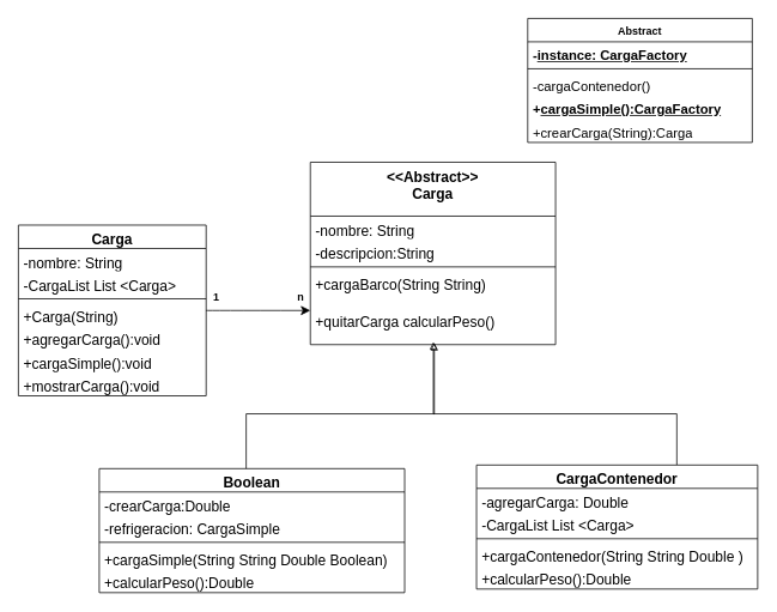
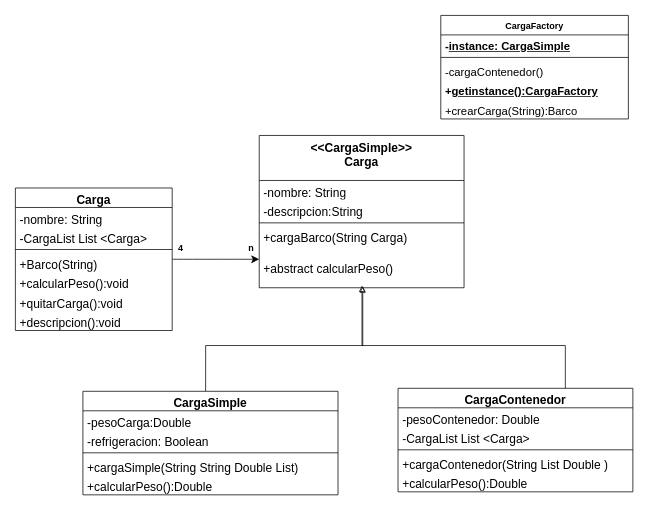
- <mxCell id="33" value="Abstract" style="swimlane;fontStyle=1;align=center;verticalAlign=top;childLayout=stackLayout;horizontal=1;startSize=26;horizontalStack=0;resizeParent=1;resizeParentMax=0;resizeLast=0;collapsible=1;marginBottom=0;whiteSpace=wrap;html=1;" vertex="1" parent="1"><mxGeometry x="587" y="20" width="250" height="138" as="geometry" /></mxCell>
+ <mxCell id="33" value="CargaFactory" style="swimlane;fontStyle=1;align=center;verticalAlign=top;childLayout=stackLayout;horizontal=1;startSize=26;horizontalStack=0;resizeParent=1;resizeParentMax=0;resizeLast=0;collapsible=1;marginBottom=0;whiteSpace=wrap;html=1;" vertex="1" parent="1"><mxGeometry x="587" y="20" width="250" height="138" as="geometry" /></mxCell>
- <mxCell id="34" value="&lt;font style=&quot;font-size: 15px;&quot;&gt;&lt;b&gt;-&lt;u&gt;instance: CargaFactory&lt;/u&gt;&lt;/b&gt;&lt;/font&gt;" style="text;strokeColor=none;fillColor=none;align=left;verticalAlign=top;spacingLeft=4;spacingRight=4;overflow=hidden;rotatable=0;points=[[0,0.5],[1,0.5]];portConstraint=eastwest;whiteSpace=wrap;html=1;" vertex="1" parent="33"><mxGeometry y="26" width="250" height="26" as="geometry" /></mxCell>
+ <mxCell id="34" value="&lt;font style=&quot;font-size: 15px;&quot;&gt;&lt;b&gt;-&lt;u&gt;instance: CargaSimple&lt;/u&gt;&lt;/b&gt;&lt;/font&gt;" style="text;strokeColor=none;fillColor=none;align=left;verticalAlign=top;spacingLeft=4;spacingRight=4;overflow=hidden;rotatable=0;points=[[0,0.5],[1,0.5]];portConstraint=eastwest;whiteSpace=wrap;html=1;" vertex="1" parent="33"><mxGeometry y="26" width="250" height="26" as="geometry" /></mxCell>
- <mxCell id="37" value="&lt;font style=&quot;font-size: 15px;&quot;&gt;&lt;b&gt;+&lt;u&gt;cargaSimple():CargaFactory&lt;/u&gt;&lt;/b&gt;&lt;/font&gt;" style="text;strokeColor=none;fillColor=none;align=left;verticalAlign=top;spacingLeft=4;spacingRight=4;overflow=hidden;rotatable=0;points=[[0,0.5],[1,0.5]];portConstraint=eastwest;whiteSpace=wrap;html=1;" vertex="1" parent="33"><mxGeometry y="86" width="250" height="26" as="geometry" /></mxCell>
+ <mxCell id="37" value="&lt;font style=&quot;font-size: 15px;&quot;&gt;&lt;b&gt;+&lt;u&gt;getinstance():CargaFactory&lt;/u&gt;&lt;/b&gt;&lt;/font&gt;" style="text;strokeColor=none;fillColor=none;align=left;verticalAlign=top;spacingLeft=4;spacingRight=4;overflow=hidden;rotatable=0;points=[[0,0.5],[1,0.5]];portConstraint=eastwest;whiteSpace=wrap;html=1;" vertex="1" parent="33"><mxGeometry y="86" width="250" height="26" as="geometry" /></mxCell>
- <mxCell id="38" value="&lt;font style=&quot;font-size: 15px;&quot;&gt;+crearCarga(String):Carga&lt;/font&gt;" style="text;strokeColor=none;fillColor=none;align=left;verticalAlign=top;spacingLeft=4;spacingRight=4;overflow=hidden;rotatable=0;points=[[0,0.5],[1,0.5]];portConstraint=eastwest;whiteSpace=wrap;html=1;" vertex="1" parent="33"><mxGeometry y="112" width="250" height="26" as="geometry" /></mxCell>
+ <mxCell id="38" value="&lt;font style=&quot;font-size: 15px;&quot;&gt;+crearCarga(String):Barco&lt;/font&gt;" style="text;strokeColor=none;fillColor=none;align=left;verticalAlign=top;spacingLeft=4;spacingRight=4;overflow=hidden;rotatable=0;points=[[0,0.5],[1,0.5]];portConstraint=eastwest;whiteSpace=wrap;html=1;" vertex="1" parent="33"><mxGeometry y="112" width="250" height="26" as="geometry" /></mxCell>
- <mxCell id="2" value="&amp;lt;&amp;lt;Abstract&amp;gt;&amp;gt;&lt;br&gt;Carga" style="swimlane;fontStyle=1;align=center;verticalAlign=top;childLayout=stackLayout;horizontal=1;startSize=60;horizontalStack=0;resizeParent=1;resizeParentMax=0;resizeLast=0;collapsible=1;marginBottom=0;whiteSpace=wrap;html=1;fontSize=16;labelBackgroundColor=none;" vertex="1" parent="1"><mxGeometry x="345" y="180" width="273" height="203" as="geometry" /></mxCell>
+ <mxCell id="2" value="&amp;lt;&amp;lt;CargaSimple&amp;gt;&amp;gt;&lt;br&gt;Carga" style="swimlane;fontStyle=1;align=center;verticalAlign=top;childLayout=stackLayout;horizontal=1;startSize=60;horizontalStack=0;resizeParent=1;resizeParentMax=0;resizeLast=0;collapsible=1;marginBottom=0;whiteSpace=wrap;html=1;fontSize=16;labelBackgroundColor=none;" vertex="1" parent="1"><mxGeometry x="345" y="180" width="273" height="203" as="geometry" /></mxCell>
- <mxCell id="6" value="+cargaBarco(String String)" style="text;strokeColor=none;fillColor=none;align=left;verticalAlign=top;spacingLeft=4;spacingRight=4;overflow=hidden;rotatable=0;points=[[0,0.5],[1,0.5]];portConstraint=eastwest;whiteSpace=wrap;html=1;fontSize=16;labelBackgroundColor=none;" vertex="1" parent="2"><mxGeometry y="121" width="273" height="41" as="geometry" /></mxCell>
+ <mxCell id="6" value="+cargaBarco(String Carga)" style="text;strokeColor=none;fillColor=none;align=left;verticalAlign=top;spacingLeft=4;spacingRight=4;overflow=hidden;rotatable=0;points=[[0,0.5],[1,0.5]];portConstraint=eastwest;whiteSpace=wrap;html=1;fontSize=16;labelBackgroundColor=none;" vertex="1" parent="2"><mxGeometry y="121" width="273" height="41" as="geometry" /></mxCell>
- <mxCell id="31" value="1" style="text;align=center;fontStyle=1;verticalAlign=middle;spacingLeft=3;spacingRight=3;strokeColor=none;rotatable=0;points=[[0,0.5],[1,0.5]];portConstraint=eastwest;html=1;" vertex="1" parent="1"><mxGeometry x="200" y="317" width="80" height="26" as="geometry" /></mxCell>
+ <mxCell id="31" value="4" style="text;align=center;fontStyle=1;verticalAlign=middle;spacingLeft=3;spacingRight=3;strokeColor=none;rotatable=0;points=[[0,0.5],[1,0.5]];portConstraint=eastwest;html=1;" vertex="1" parent="1"><mxGeometry x="200" y="317" width="80" height="26" as="geometry" /></mxCell>
- <mxCell id="13" value="+Carga(String)" style="text;strokeColor=none;fillColor=none;align=left;verticalAlign=top;spacingLeft=4;spacingRight=4;overflow=hidden;rotatable=0;points=[[0,0.5],[1,0.5]];portConstraint=eastwest;whiteSpace=wrap;html=1;fontSize=16;labelBackgroundColor=none;" vertex="1" parent="9"><mxGeometry y="86" width="209" height="26" as="geometry" /></mxCell>
+ <mxCell id="13" value="+Barco(String)" style="text;strokeColor=none;fillColor=none;align=left;verticalAlign=top;spacingLeft=4;spacingRight=4;overflow=hidden;rotatable=0;points=[[0,0.5],[1,0.5]];portConstraint=eastwest;whiteSpace=wrap;html=1;fontSize=16;labelBackgroundColor=none;" vertex="1" parent="9"><mxGeometry y="86" width="209" height="26" as="geometry" /></mxCell>
- <mxCell id="7" value="+quitarCarga calcularPeso()" style="text;strokeColor=none;fillColor=none;align=left;verticalAlign=top;spacingLeft=4;spacingRight=4;overflow=hidden;rotatable=0;points=[[0,0.5],[1,0.5]];portConstraint=eastwest;whiteSpace=wrap;html=1;fontSize=16;labelBackgroundColor=none;" vertex="1" parent="2"><mxGeometry y="162" width="273" height="41" as="geometry" /></mxCell>
+ <mxCell id="7" value="+abstract calcularPeso()" style="text;strokeColor=none;fillColor=none;align=left;verticalAlign=top;spacingLeft=4;spacingRight=4;overflow=hidden;rotatable=0;points=[[0,0.5],[1,0.5]];portConstraint=eastwest;whiteSpace=wrap;html=1;fontSize=16;labelBackgroundColor=none;" vertex="1" parent="2"><mxGeometry y="162" width="273" height="41" as="geometry" /></mxCell>
- <mxCell id="14" value="+agregarCarga():void" style="text;strokeColor=none;fillColor=none;align=left;verticalAlign=top;spacingLeft=4;spacingRight=4;overflow=hidden;rotatable=0;points=[[0,0.5],[1,0.5]];portConstraint=eastwest;whiteSpace=wrap;html=1;fontSize=16;labelBackgroundColor=none;" vertex="1" parent="9"><mxGeometry y="112" width="209" height="26" as="geometry" /></mxCell>
+ <mxCell id="14" value="+calcularPeso():void" style="text;strokeColor=none;fillColor=none;align=left;verticalAlign=top;spacingLeft=4;spacingRight=4;overflow=hidden;rotatable=0;points=[[0,0.5],[1,0.5]];portConstraint=eastwest;whiteSpace=wrap;html=1;fontSize=16;labelBackgroundColor=none;" vertex="1" parent="9"><mxGeometry y="112" width="209" height="26" as="geometry" /></mxCell>
- <mxCell id="15" value="+cargaSimple():void" style="text;strokeColor=none;fillColor=none;align=left;verticalAlign=top;spacingLeft=4;spacingRight=4;overflow=hidden;rotatable=0;points=[[0,0.5],[1,0.5]];portConstraint=eastwest;whiteSpace=wrap;html=1;fontSize=16;labelBackgroundColor=none;" vertex="1" parent="9"><mxGeometry y="138" width="209" height="26" as="geometry" /></mxCell>
+ <mxCell id="15" value="+quitarCarga():void" style="text;strokeColor=none;fillColor=none;align=left;verticalAlign=top;spacingLeft=4;spacingRight=4;overflow=hidden;rotatable=0;points=[[0,0.5],[1,0.5]];portConstraint=eastwest;whiteSpace=wrap;html=1;fontSize=16;labelBackgroundColor=none;" vertex="1" parent="9"><mxGeometry y="138" width="209" height="26" as="geometry" /></mxCell>
- <mxCell id="16" value="+mostrarCarga():void" style="text;strokeColor=none;fillColor=none;align=left;verticalAlign=top;spacingLeft=4;spacingRight=4;overflow=hidden;rotatable=0;points=[[0,0.5],[1,0.5]];portConstraint=eastwest;whiteSpace=wrap;html=1;fontSize=16;labelBackgroundColor=none;" vertex="1" parent="9"><mxGeometry y="164" width="209" height="26" as="geometry" /></mxCell>
+ <mxCell id="16" value="+descripcion():void" style="text;strokeColor=none;fillColor=none;align=left;verticalAlign=top;spacingLeft=4;spacingRight=4;overflow=hidden;rotatable=0;points=[[0,0.5],[1,0.5]];portConstraint=eastwest;whiteSpace=wrap;html=1;fontSize=16;labelBackgroundColor=none;" vertex="1" parent="9"><mxGeometry y="164" width="209" height="26" as="geometry" /></mxCell>
- <mxCell id="18" value="Boolean" style="swimlane;fontStyle=1;align=center;verticalAlign=top;childLayout=stackLayout;horizontal=1;startSize=26;horizontalStack=0;resizeParent=1;resizeParentMax=0;resizeLast=0;collapsible=1;marginBottom=0;whiteSpace=wrap;html=1;fontSize=16;labelBackgroundColor=none;" vertex="1" parent="1"><mxGeometry x="110" y="521" width="340" height="138" as="geometry" /></mxCell>
+ <mxCell id="18" value="CargaSimple" style="swimlane;fontStyle=1;align=center;verticalAlign=top;childLayout=stackLayout;horizontal=1;startSize=26;horizontalStack=0;resizeParent=1;resizeParentMax=0;resizeLast=0;collapsible=1;marginBottom=0;whiteSpace=wrap;html=1;fontSize=16;labelBackgroundColor=none;" vertex="1" parent="1"><mxGeometry x="110" y="521" width="340" height="138" as="geometry" /></mxCell>
- <mxCell id="26" value="-agregarCarga: Double" style="text;strokeColor=none;fillColor=none;align=left;verticalAlign=top;spacingLeft=4;spacingRight=4;overflow=hidden;rotatable=0;points=[[0,0.5],[1,0.5]];portConstraint=eastwest;whiteSpace=wrap;html=1;fontSize=16;labelBackgroundColor=none;" vertex="1" parent="25"><mxGeometry y="26" width="313" height="26" as="geometry" /></mxCell>
+ <mxCell id="26" value="-pesoContenedor: Double" style="text;strokeColor=none;fillColor=none;align=left;verticalAlign=top;spacingLeft=4;spacingRight=4;overflow=hidden;rotatable=0;points=[[0,0.5],[1,0.5]];portConstraint=eastwest;whiteSpace=wrap;html=1;fontSize=16;labelBackgroundColor=none;" vertex="1" parent="25"><mxGeometry y="26" width="313" height="26" as="geometry" /></mxCell>
- <mxCell id="19" value="-crearCarga:Double" style="text;strokeColor=none;fillColor=none;align=left;verticalAlign=top;spacingLeft=4;spacingRight=4;overflow=hidden;rotatable=0;points=[[0,0.5],[1,0.5]];portConstraint=eastwest;whiteSpace=wrap;html=1;fontSize=16;labelBackgroundColor=none;" vertex="1" parent="18"><mxGeometry y="26" width="340" height="26" as="geometry" /></mxCell>
+ <mxCell id="19" value="-pesoCarga:Double" style="text;strokeColor=none;fillColor=none;align=left;verticalAlign=top;spacingLeft=4;spacingRight=4;overflow=hidden;rotatable=0;points=[[0,0.5],[1,0.5]];portConstraint=eastwest;whiteSpace=wrap;html=1;fontSize=16;labelBackgroundColor=none;" vertex="1" parent="18"><mxGeometry y="26" width="340" height="26" as="geometry" /></mxCell>
- <mxCell id="20" value="-refrigeracion: CargaSimple" style="text;strokeColor=none;fillColor=none;align=left;verticalAlign=top;spacingLeft=4;spacingRight=4;overflow=hidden;rotatable=0;points=[[0,0.5],[1,0.5]];portConstraint=eastwest;whiteSpace=wrap;html=1;fontSize=16;labelBackgroundColor=none;" vertex="1" parent="18"><mxGeometry y="52" width="340" height="26" as="geometry" /></mxCell>
+ <mxCell id="20" value="-refrigeracion: Boolean" style="text;strokeColor=none;fillColor=none;align=left;verticalAlign=top;spacingLeft=4;spacingRight=4;overflow=hidden;rotatable=0;points=[[0,0.5],[1,0.5]];portConstraint=eastwest;whiteSpace=wrap;html=1;fontSize=16;labelBackgroundColor=none;" vertex="1" parent="18"><mxGeometry y="52" width="340" height="26" as="geometry" /></mxCell>
- <mxCell id="29" value="+cargaContenedor(String String Double )" style="text;strokeColor=none;fillColor=none;align=left;verticalAlign=top;spacingLeft=4;spacingRight=4;overflow=hidden;rotatable=0;points=[[0,0.5],[1,0.5]];portConstraint=eastwest;whiteSpace=wrap;html=1;fontSize=16;labelBackgroundColor=none;" vertex="1" parent="25"><mxGeometry y="86" width="313" height="26" as="geometry" /></mxCell>
+ <mxCell id="29" value="+cargaContenedor(String List Double )" style="text;strokeColor=none;fillColor=none;align=left;verticalAlign=top;spacingLeft=4;spacingRight=4;overflow=hidden;rotatable=0;points=[[0,0.5],[1,0.5]];portConstraint=eastwest;whiteSpace=wrap;html=1;fontSize=16;labelBackgroundColor=none;" vertex="1" parent="25"><mxGeometry y="86" width="313" height="26" as="geometry" /></mxCell>
- <mxCell id="22" value="+cargaSimple(String String Double Boolean)" style="text;strokeColor=none;fillColor=none;align=left;verticalAlign=top;spacingLeft=4;spacingRight=4;overflow=hidden;rotatable=0;points=[[0,0.5],[1,0.5]];portConstraint=eastwest;whiteSpace=wrap;html=1;fontSize=16;labelBackgroundColor=none;" vertex="1" parent="18"><mxGeometry y="86" width="340" height="26" as="geometry" /></mxCell>
+ <mxCell id="22" value="+cargaSimple(String String Double List)" style="text;strokeColor=none;fillColor=none;align=left;verticalAlign=top;spacingLeft=4;spacingRight=4;overflow=hidden;rotatable=0;points=[[0,0.5],[1,0.5]];portConstraint=eastwest;whiteSpace=wrap;html=1;fontSize=16;labelBackgroundColor=none;" vertex="1" parent="18"><mxGeometry y="86" width="340" height="26" as="geometry" /></mxCell>
